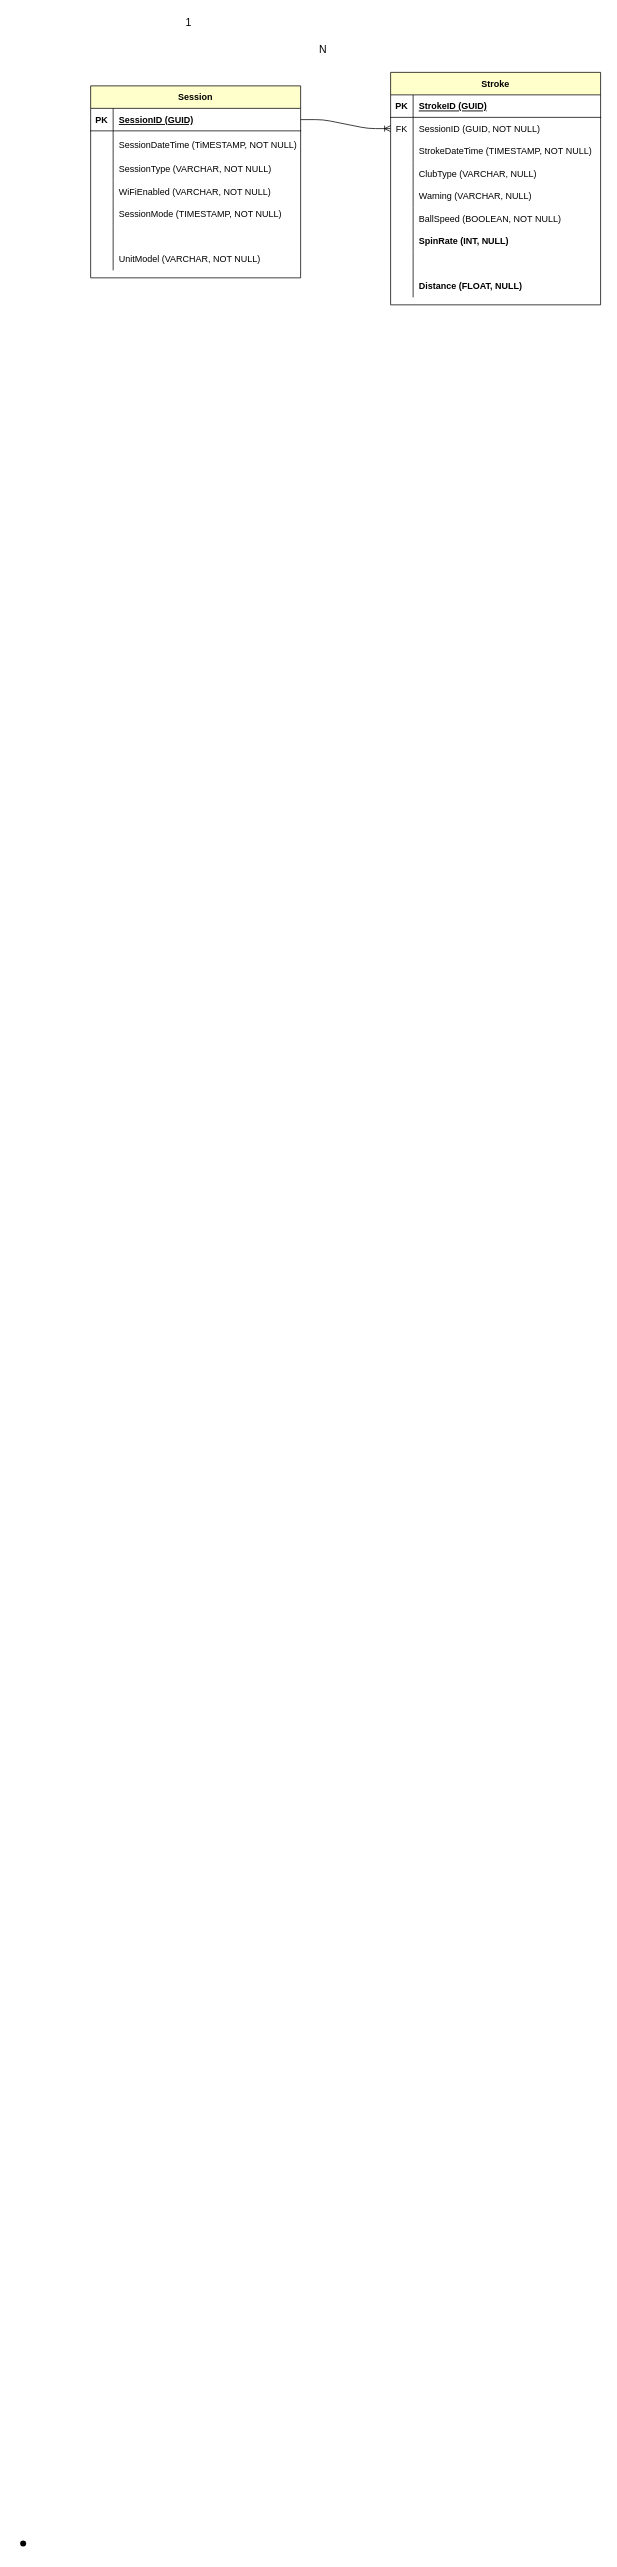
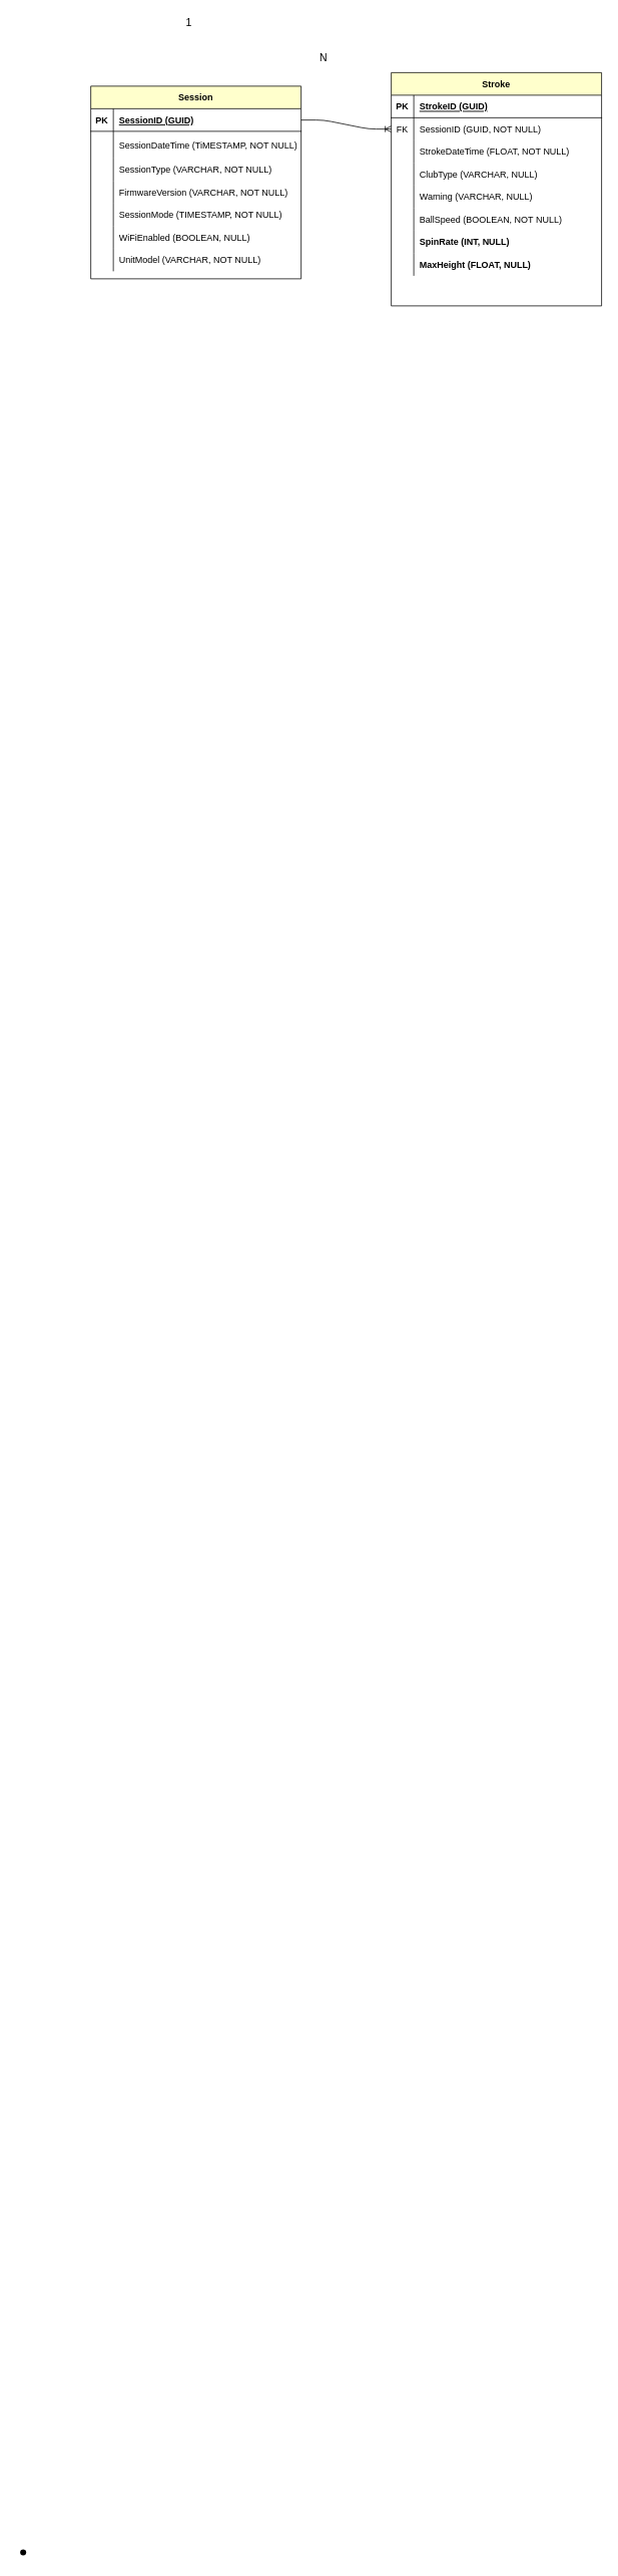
- <mxCell id="54" value="N" style="text;html=1;strokeColor=none;fillColor=none;align=center;verticalAlign=middle;whiteSpace=wrap;rounded=0;fontSize=14;" parent="1" vertex="1"><mxGeometry x="410" y="56" width="40" height="20" as="geometry" /></mxCell>
+ <mxCell id="54" value="N" style="text;html=1;strokeColor=none;fillColor=none;align=center;verticalAlign=middle;whiteSpace=wrap;rounded=0;fontSize=14;" parent="1" vertex="1"><mxGeometry x="410" y="66" width="40" height="20" as="geometry" /></mxCell>
- <mxCell id="33" value="StrokeDateTime (TIMESTAMP, NOT NULL)" style="shape=partialRectangle;connectable=0;fillColor=none;top=0;left=0;bottom=0;right=0;align=left;spacingLeft=6;overflow=hidden;" parent="31" vertex="1"><mxGeometry x="30" width="250" height="30" as="geometry"><mxRectangle width="250" height="30" as="alternateBounds" /></mxGeometry></mxCell>
+ <mxCell id="33" value="StrokeDateTime (FLOAT, NOT NULL)" style="shape=partialRectangle;connectable=0;fillColor=none;top=0;left=0;bottom=0;right=0;align=left;spacingLeft=6;overflow=hidden;" parent="31" vertex="1"><mxGeometry x="30" width="250" height="30" as="geometry"><mxRectangle width="250" height="30" as="alternateBounds" /></mxGeometry></mxCell>
- <mxCell id="14" value="WiFiEnabled (VARCHAR, NOT NULL)" style="shape=partialRectangle;connectable=0;fillColor=none;top=0;left=0;bottom=0;right=0;align=left;spacingLeft=6;overflow=hidden;" parent="12" vertex="1"><mxGeometry x="30" width="250" height="30" as="geometry"><mxRectangle width="250" height="30" as="alternateBounds" /></mxGeometry></mxCell>
+ <mxCell id="14" value="FirmwareVersion (VARCHAR, NOT NULL)" style="shape=partialRectangle;connectable=0;fillColor=none;top=0;left=0;bottom=0;right=0;align=left;spacingLeft=6;overflow=hidden;" parent="12" vertex="1"><mxGeometry x="30" width="250" height="30" as="geometry"><mxRectangle width="250" height="30" as="alternateBounds" /></mxGeometry></mxCell>
+ <mxCell id="20" value="WiFiEnabled (BOOLEAN, NULL)" style="shape=partialRectangle;connectable=0;fillColor=none;top=0;left=0;bottom=0;right=0;align=left;spacingLeft=6;overflow=hidden;" parent="18" vertex="1"><mxGeometry x="30" width="250" height="30" as="geometry"><mxRectangle width="250" height="30" as="alternateBounds" /></mxGeometry></mxCell>
+ <mxCell id="48" value="MaxHeight (FLOAT, NULL)" style="shape=partialRectangle;connectable=0;fillColor=none;top=0;left=0;bottom=0;right=0;align=left;spacingLeft=6;overflow=hidden;fontStyle=1" parent="46" vertex="1"><mxGeometry x="30" width="250" height="30" as="geometry"><mxRectangle width="250" height="30" as="alternateBounds" /></mxGeometry></mxCell>
- <mxCell id="51" value="Distance (FLOAT, NULL)" style="shape=partialRectangle;connectable=0;fillColor=none;top=0;left=0;bottom=0;right=0;align=left;spacingLeft=6;overflow=hidden;fontStyle=1" parent="49" vertex="1"><mxGeometry x="30" width="250" height="30" as="geometry"><mxRectangle width="250" height="30" as="alternateBounds" /></mxGeometry></mxCell>
